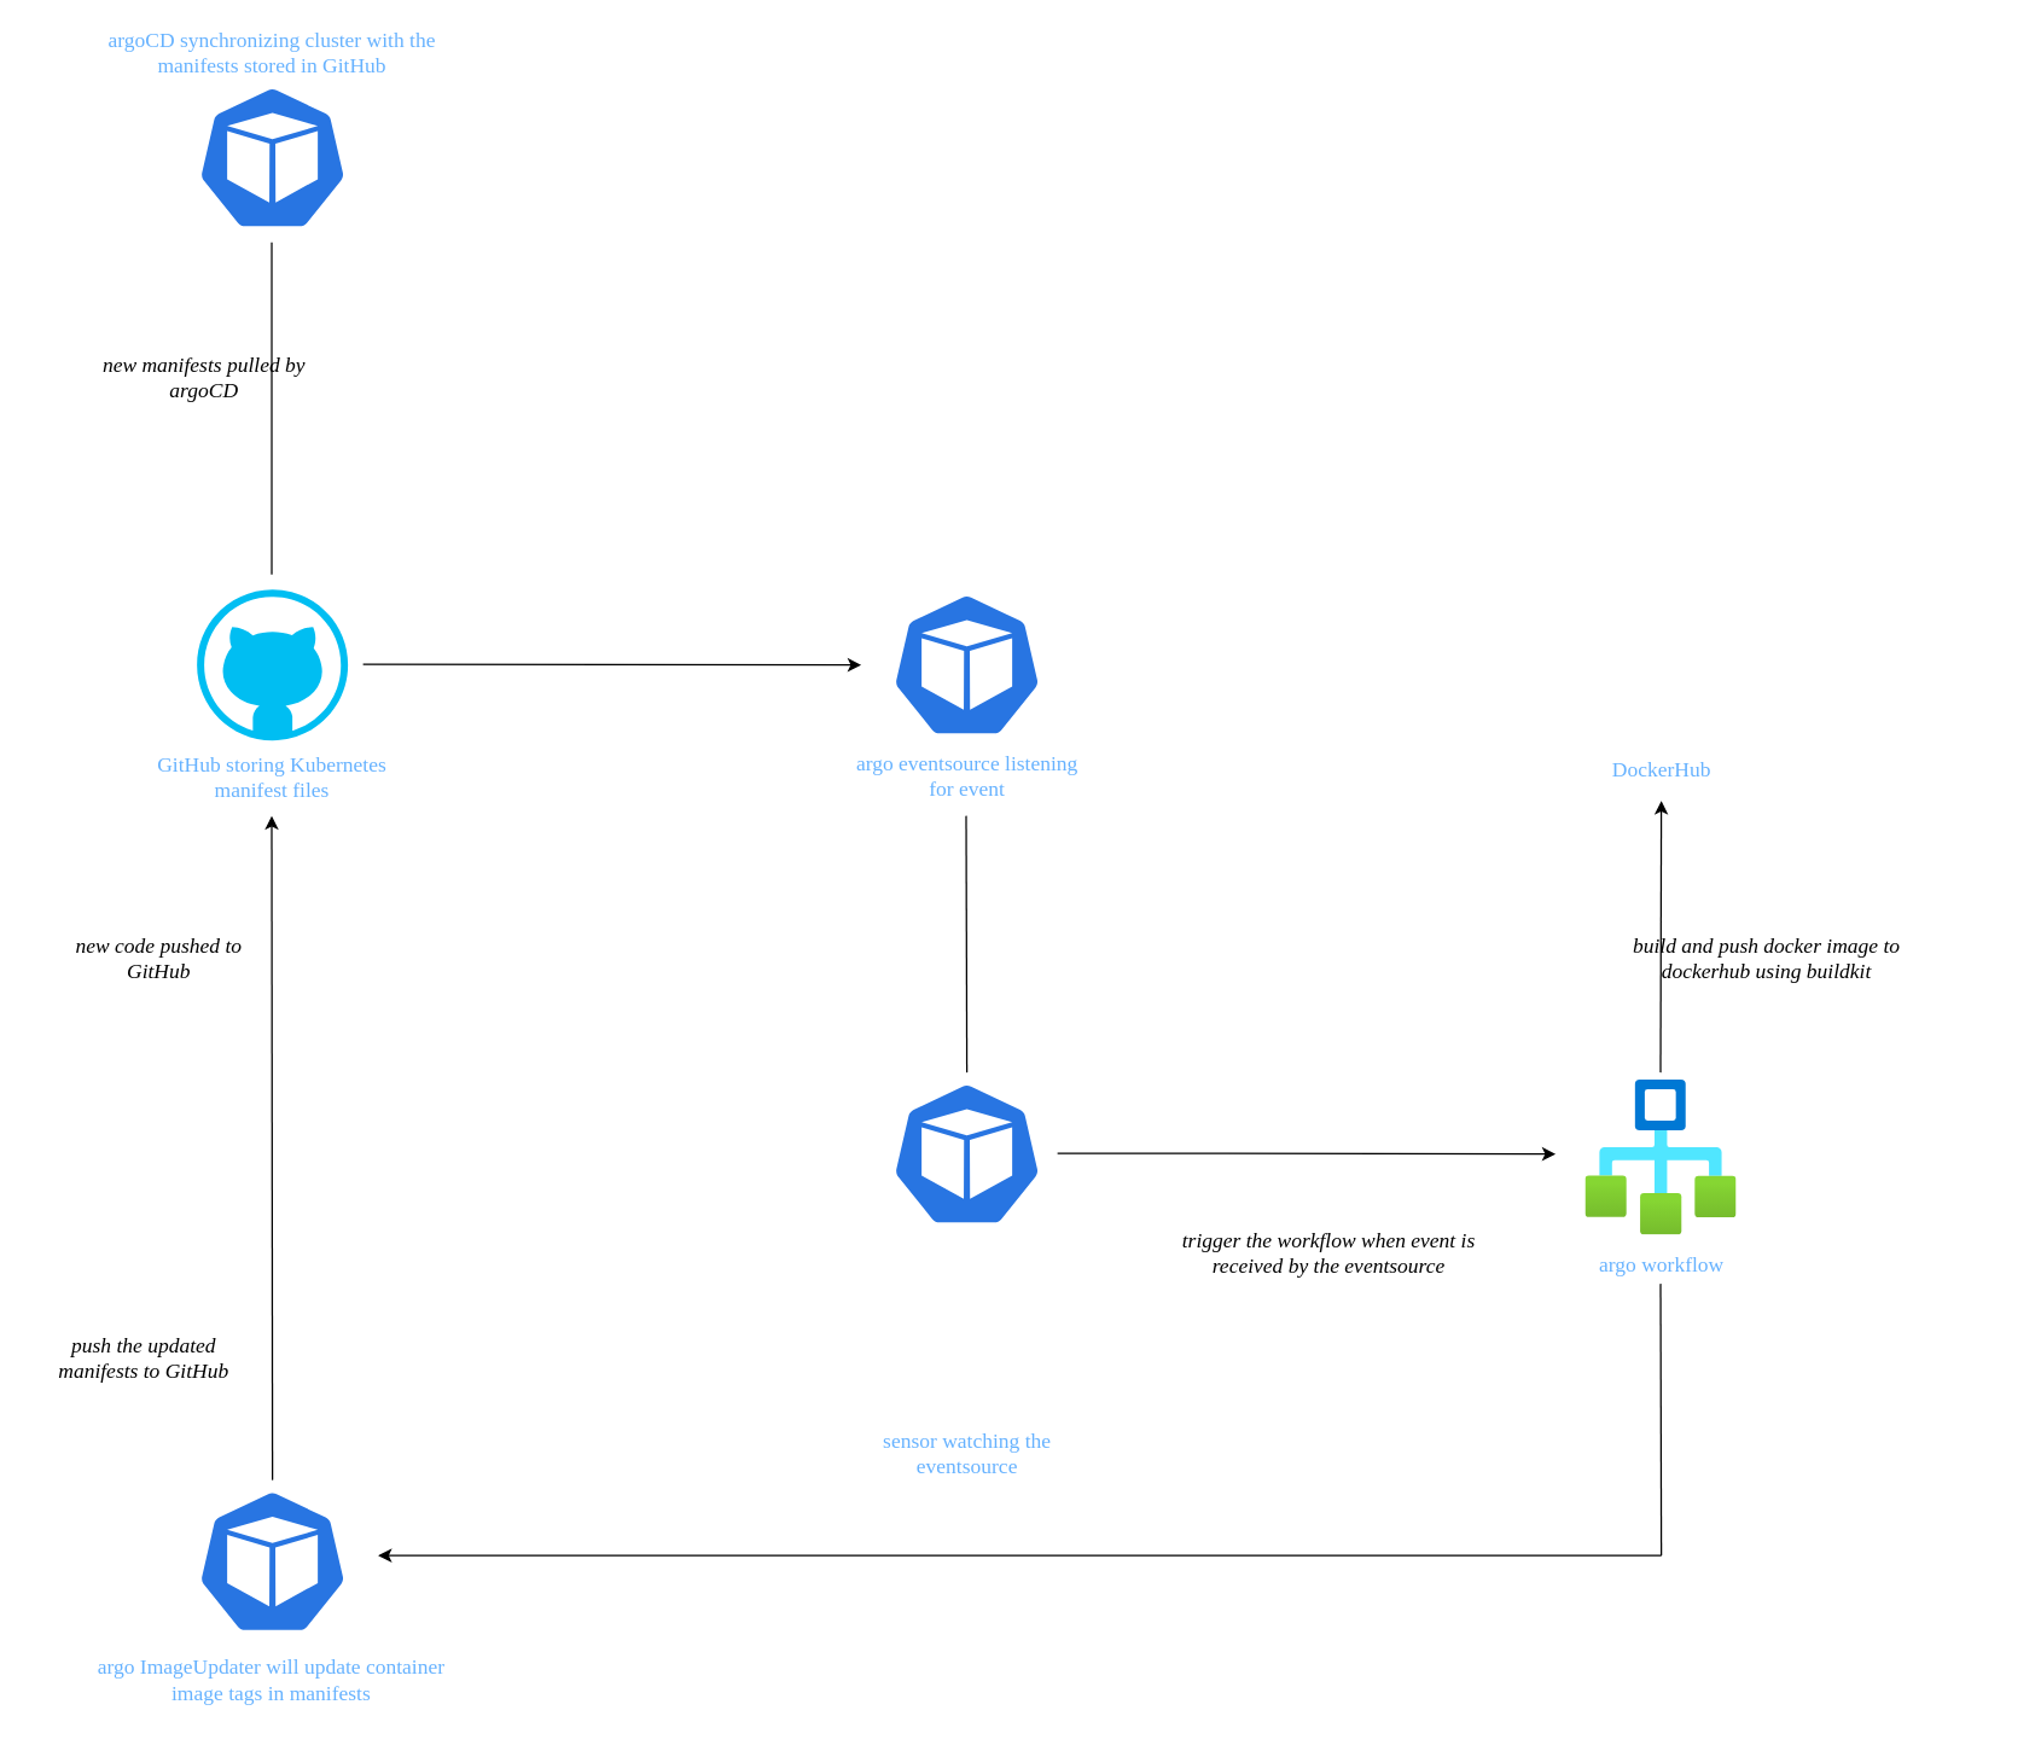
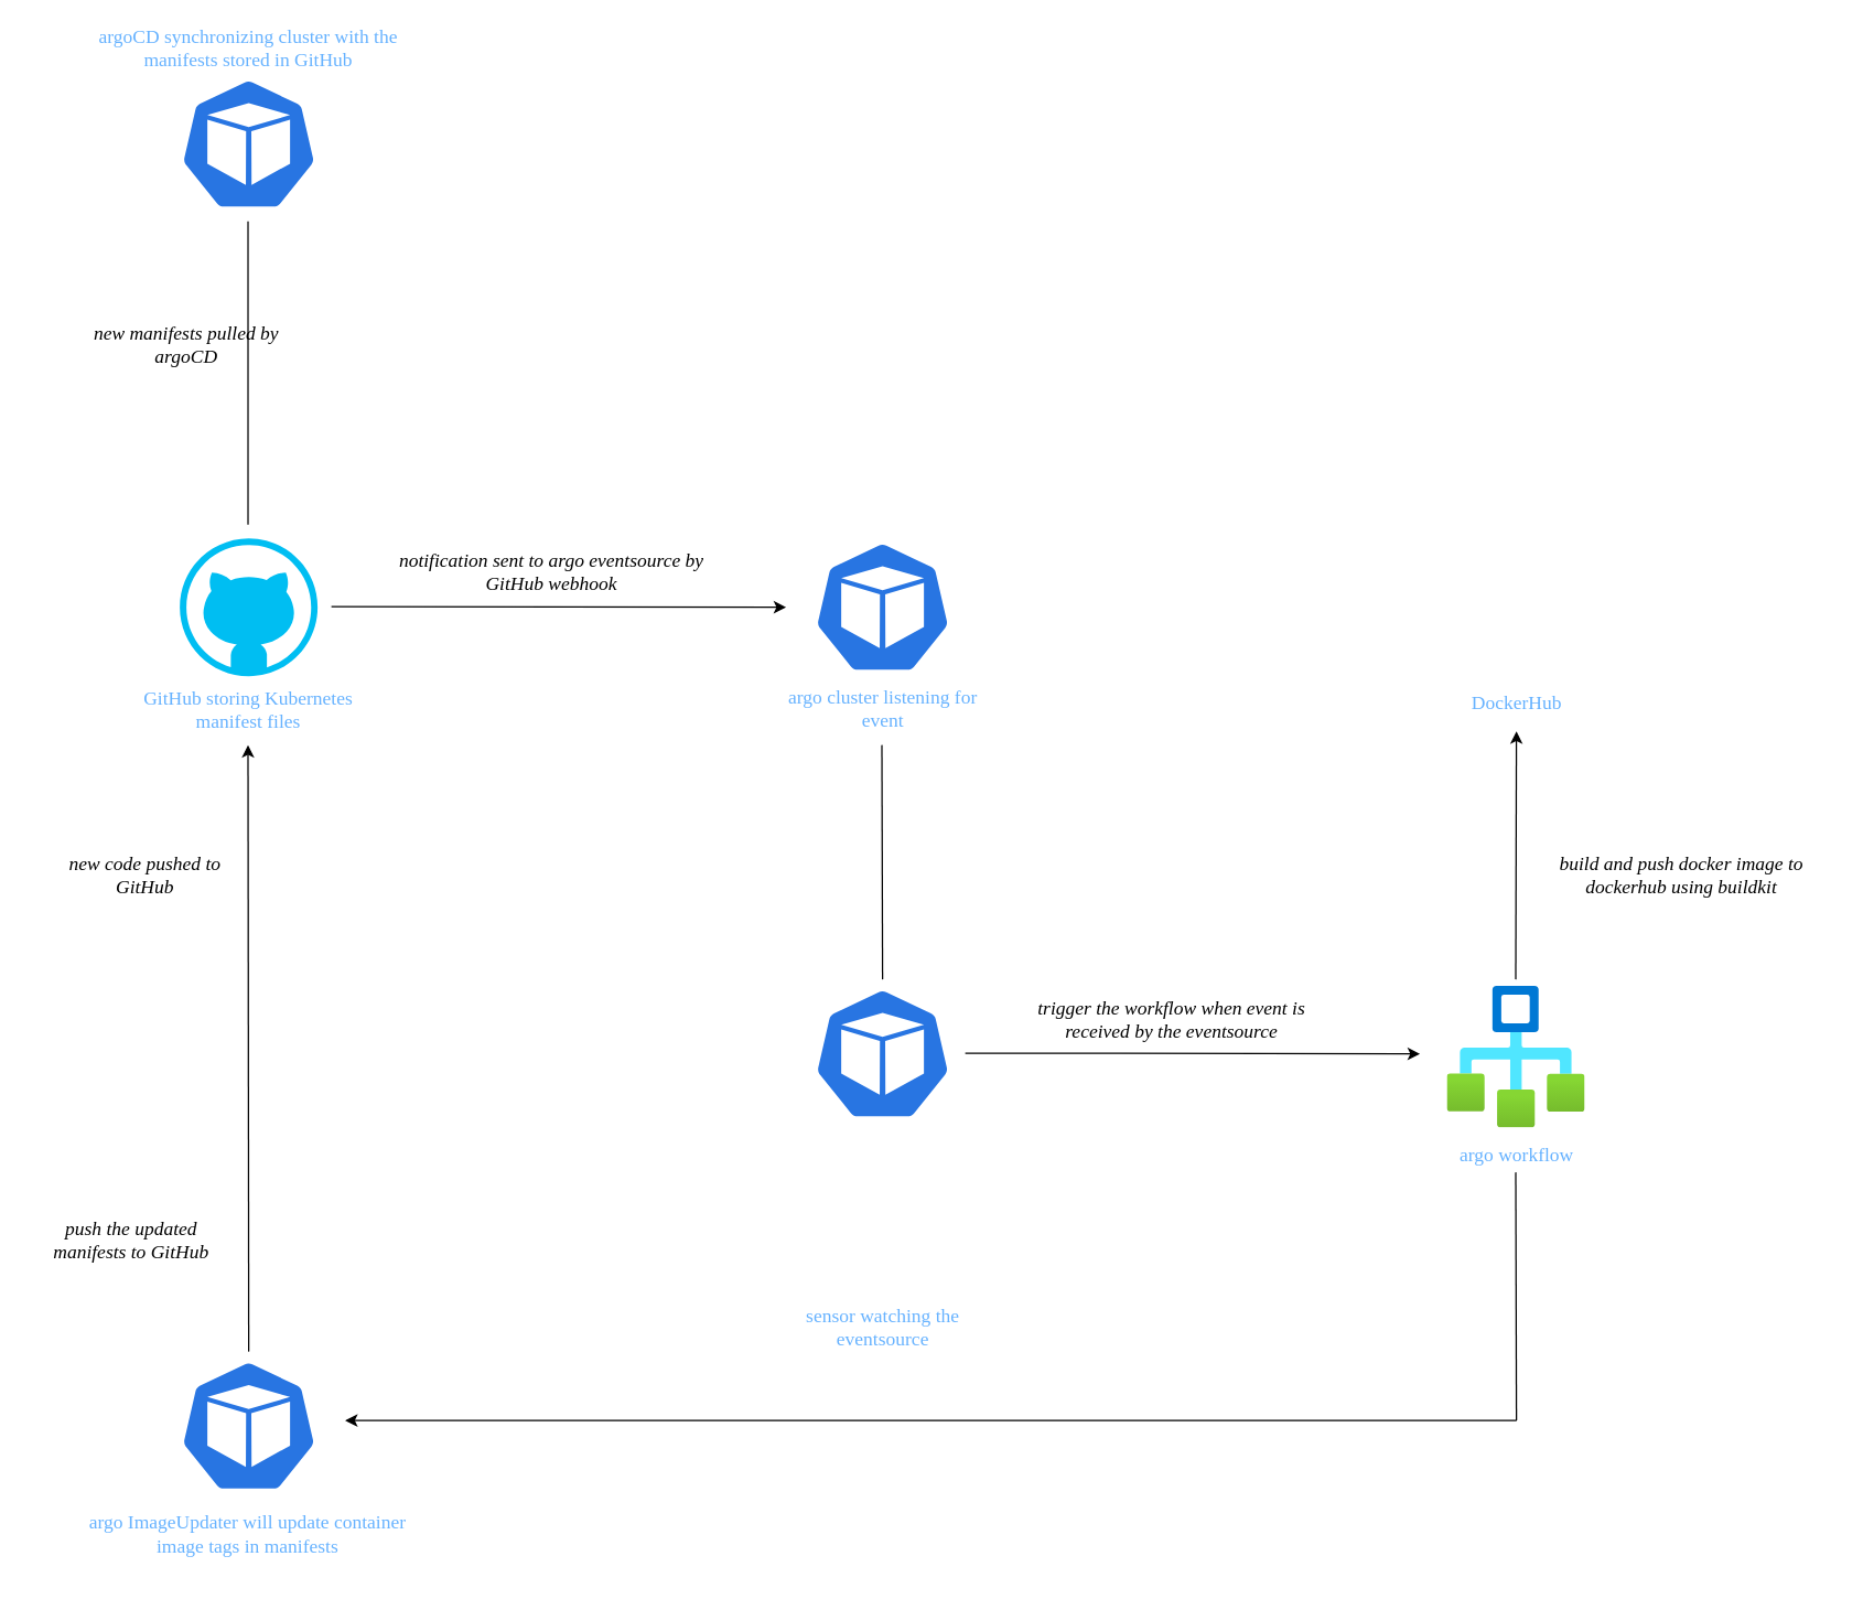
+ <mxCell id="7" value="&lt;p style=&quot;line-height: 140%;&quot;&gt;&lt;span style=&quot;font-size: 14px;&quot;&gt;notification sent to argo eventsource by GitHub webhook&lt;/span&gt;&lt;/p&gt;" style="text;strokeColor=none;align=center;fillColor=none;html=1;verticalAlign=middle;whiteSpace=wrap;rounded=0;fontFamily=Montserrat Medium;fontSource=https%3A%2F%2Ffonts.googleapis.com%2Fcss%3Ffamily%3DMontserrat%2BMedium;fontStyle=2" vertex="1" parent="1"><mxGeometry x="280" y="400" width="240" height="30" as="geometry" /></mxCell>
- <mxCell id="9" value="&lt;p style=&quot;line-height: 140%;&quot;&gt;&lt;span style=&quot;font-size: 14px;&quot;&gt;argo eventsource listening for event&lt;/span&gt;&lt;/p&gt;" style="text;strokeColor=none;align=center;fillColor=none;html=1;verticalAlign=middle;whiteSpace=wrap;rounded=0;fontFamily=Montserrat Medium;fontSource=https%3A%2F%2Ffonts.googleapis.com%2Fcss%3Ffamily%3DMontserrat%2BMedium;fontStyle=0;fontColor=#66B2FF;" vertex="1" parent="1"><mxGeometry x="557.5" y="494" width="165" height="40" as="geometry" /></mxCell>
+ <mxCell id="9" value="&lt;p style=&quot;line-height: 140%;&quot;&gt;&lt;span style=&quot;font-size: 14px;&quot;&gt;argo cluster listening for event&lt;/span&gt;&lt;/p&gt;" style="text;strokeColor=none;align=center;fillColor=none;html=1;verticalAlign=middle;whiteSpace=wrap;rounded=0;fontFamily=Montserrat Medium;fontSource=https%3A%2F%2Ffonts.googleapis.com%2Fcss%3Ffamily%3DMontserrat%2BMedium;fontStyle=0;fontColor=#66B2FF;" vertex="1" parent="1"><mxGeometry x="557.5" y="494" width="165" height="40" as="geometry" /></mxCell>
- <mxCell id="18" value="&lt;p style=&quot;line-height: 140%;&quot;&gt;&lt;span style=&quot;font-size: 14px;&quot;&gt;build and push docker image to dockerhub using buildkit&lt;/span&gt;&lt;/p&gt;" style="text;strokeColor=none;align=center;fillColor=none;html=1;verticalAlign=middle;whiteSpace=wrap;rounded=0;fontFamily=Montserrat Medium;fontSource=https%3A%2F%2Ffonts.googleapis.com%2Fcss%3Ffamily%3DMontserrat%2BMedium;fontStyle=2" vertex="1" parent="1"><mxGeometry x="1060" y="615" width="220" height="40" as="geometry" /></mxCell>
+ <mxCell id="18" value="&lt;p style=&quot;line-height: 140%;&quot;&gt;&lt;span style=&quot;font-size: 14px;&quot;&gt;build and push docker image to dockerhub using buildkit&lt;/span&gt;&lt;/p&gt;" style="text;strokeColor=none;align=center;fillColor=none;html=1;verticalAlign=middle;whiteSpace=wrap;rounded=0;fontFamily=Montserrat Medium;fontSource=https%3A%2F%2Ffonts.googleapis.com%2Fcss%3Ffamily%3DMontserrat%2BMedium;fontStyle=2" vertex="1" parent="1"><mxGeometry x="1110" y="615" width="220" height="40" as="geometry" /></mxCell>
- <mxCell id="14" value="&lt;p style=&quot;line-height: 140%;&quot;&gt;&lt;span style=&quot;font-size: 14px;&quot;&gt;trigger the workflow when event is received by the eventsource&lt;/span&gt;&lt;/p&gt;" style="text;strokeColor=none;align=center;fillColor=none;html=1;verticalAlign=middle;whiteSpace=wrap;rounded=0;fontFamily=Montserrat Medium;fontSource=https%3A%2F%2Ffonts.googleapis.com%2Fcss%3Ffamily%3DMontserrat%2BMedium;fontStyle=2" vertex="1" parent="1"><mxGeometry x="760" y="810" width="240" height="40" as="geometry" /></mxCell>
+ <mxCell id="14" value="&lt;p style=&quot;line-height: 140%;&quot;&gt;&lt;span style=&quot;font-size: 14px;&quot;&gt;trigger the workflow when event is received by the eventsource&lt;/span&gt;&lt;/p&gt;" style="text;strokeColor=none;align=center;fillColor=none;html=1;verticalAlign=middle;whiteSpace=wrap;rounded=0;fontFamily=Montserrat Medium;fontSource=https%3A%2F%2Ffonts.googleapis.com%2Fcss%3Ffamily%3DMontserrat%2BMedium;fontStyle=2" vertex="1" parent="1"><mxGeometry x="730" y="720" width="240" height="40" as="geometry" /></mxCell>
